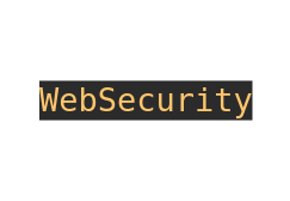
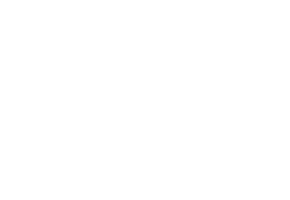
- <mxCell id="2" value="&lt;pre style=&quot;background-color: #2b2b2b ; color: #a9b7c6 ; font-family: &amp;quot;jetbrains mono&amp;quot; , monospace ; font-size: 13.5pt&quot;&gt;&lt;span style=&quot;color: #ffc66d&quot;&gt;WebSecurity&lt;/span&gt;&lt;/pre&gt;" style="text;whiteSpace=wrap;html=1;" vertex="1" parent="1"><mxGeometry x="20" y="20" width="120" height="70" as="geometry" /></mxCell>
